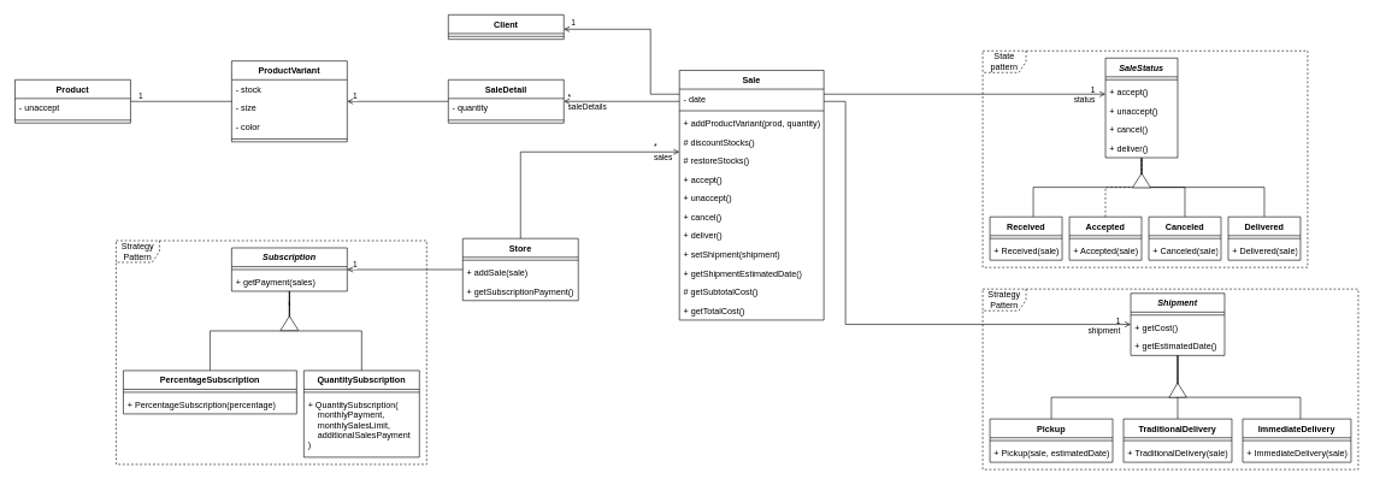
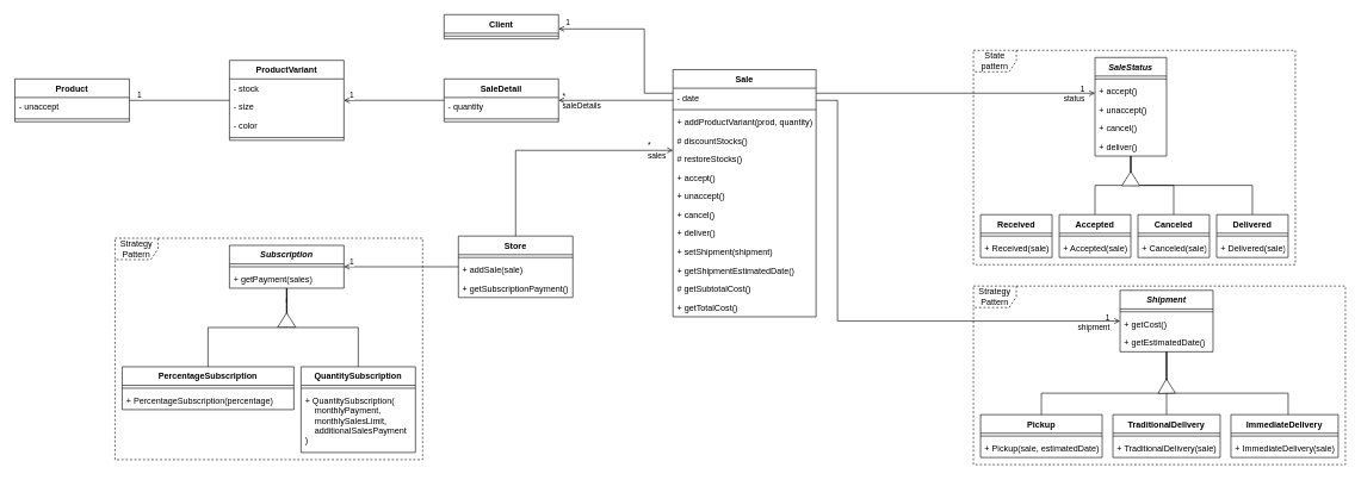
- <mxCell id="10" style="edgeStyle=orthogonalEdgeStyle;rounded=0;orthogonalLoop=1;jettySize=auto;html=1;endArrow=none;endFill=0;" edge="1" parent="2" source="11" target="4"><mxGeometry x="-60" as="geometry"><Array as="points"><mxPoint x="70" y="189" /><mxPoint x="220" y="189" /></Array></mxGeometry></mxCell>
- <mxCell id="14" style="edgeStyle=orthogonalEdgeStyle;rounded=0;orthogonalLoop=1;jettySize=auto;html=1;endArrow=none;endFill=0;dashed=1;" edge="1" parent="2" source="15" target="4"><mxGeometry x="-60" as="geometry" /></mxCell>
+ <mxCell id="14" style="edgeStyle=orthogonalEdgeStyle;rounded=0;orthogonalLoop=1;jettySize=auto;html=1;endArrow=none;endFill=0;" edge="1" parent="2" source="15" target="4"><mxGeometry x="-60" as="geometry" /></mxCell>
